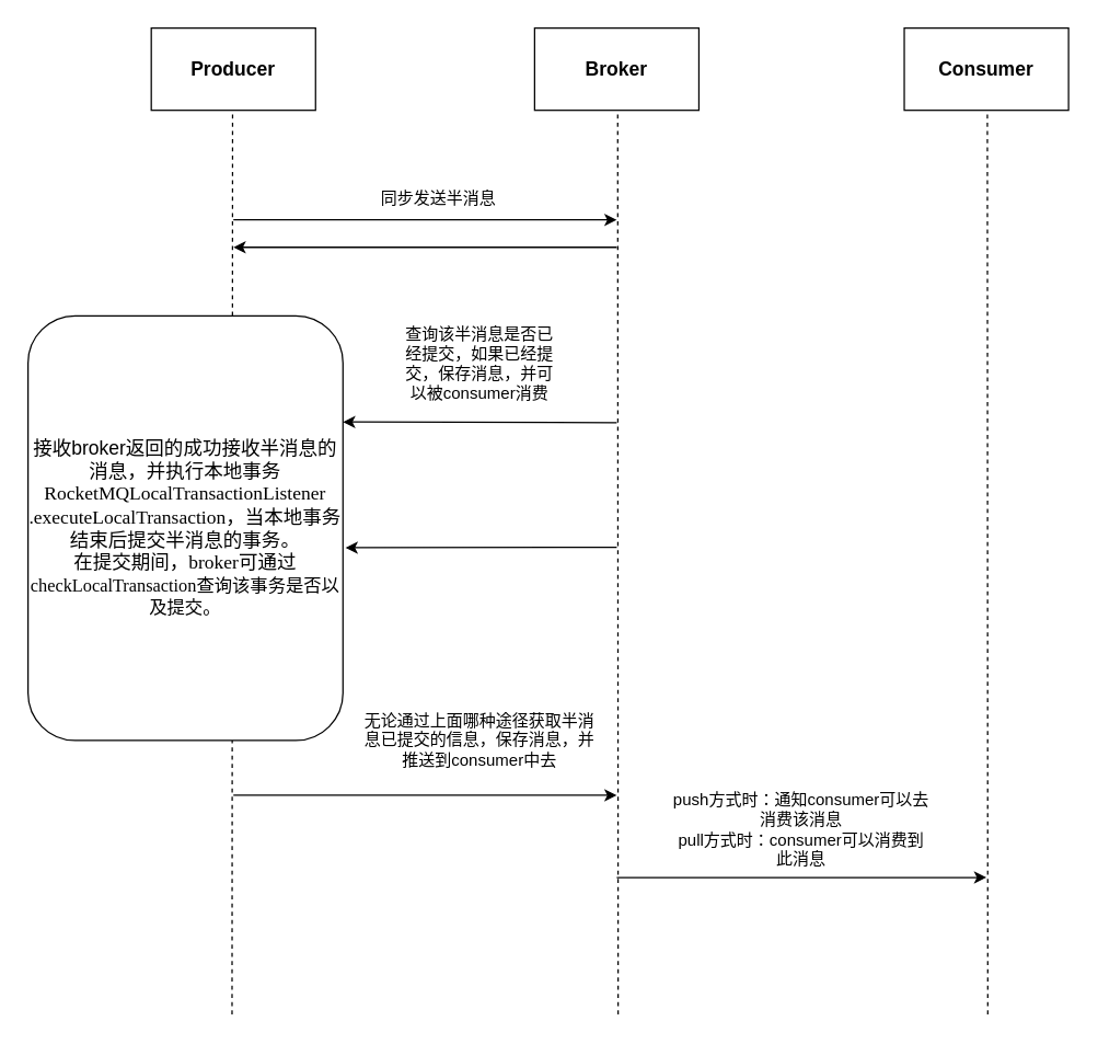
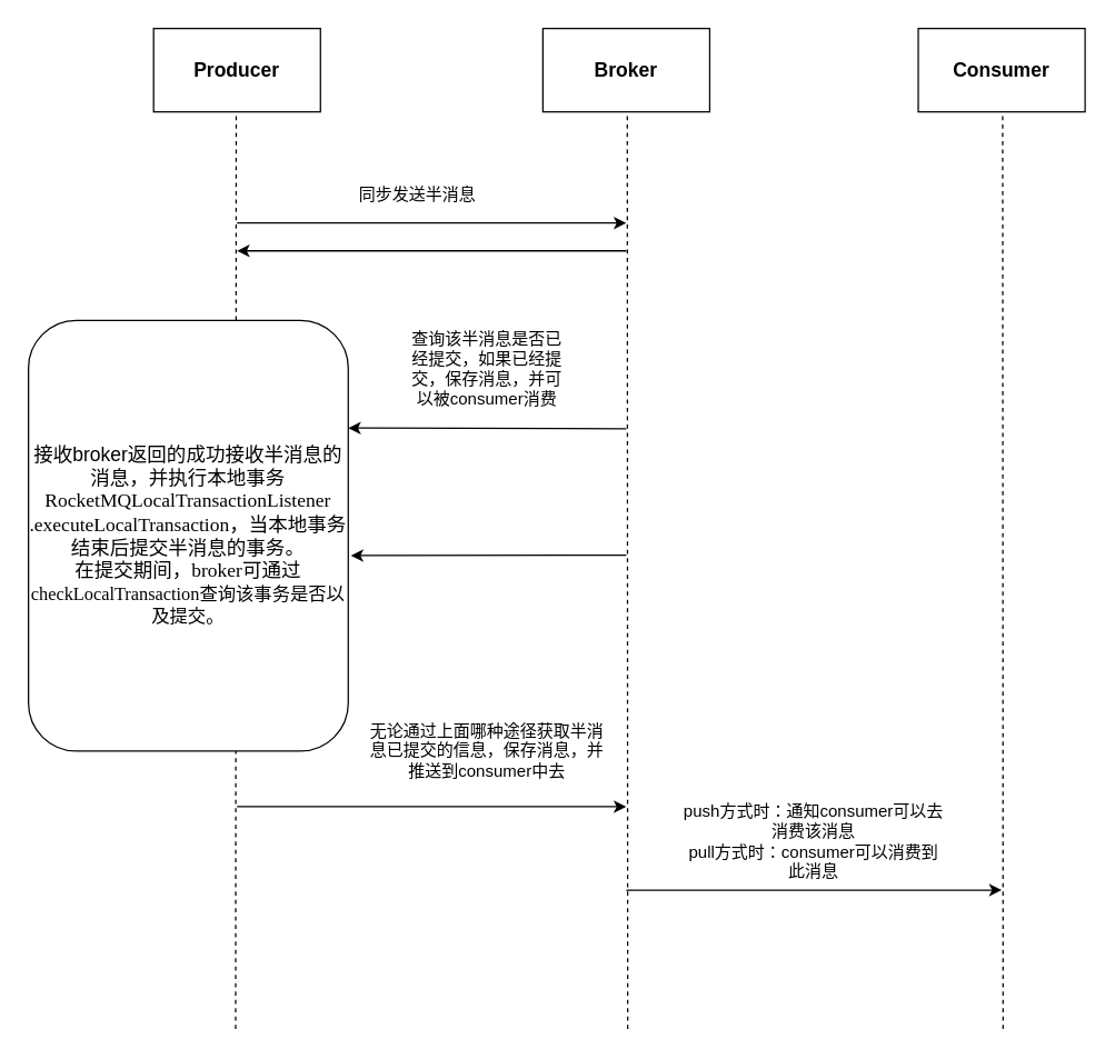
- <mxCell id="9" value="&lt;span&gt;同步发送半消息&lt;/span&gt;" style="text;html=1;strokeColor=none;fillColor=none;align=center;verticalAlign=middle;whiteSpace=wrap;rounded=0;" vertex="1" parent="1"><mxGeometry x="260" y="130" width="120" height="30" as="geometry" /></mxCell>
+ <mxCell id="9" value="&lt;span&gt;同步发送半消息&lt;/span&gt;" style="text;html=1;strokeColor=none;fillColor=none;align=center;verticalAlign=middle;whiteSpace=wrap;rounded=0;" vertex="1" parent="1"><mxGeometry x="240" y="125" width="120" height="30" as="geometry" /></mxCell>
